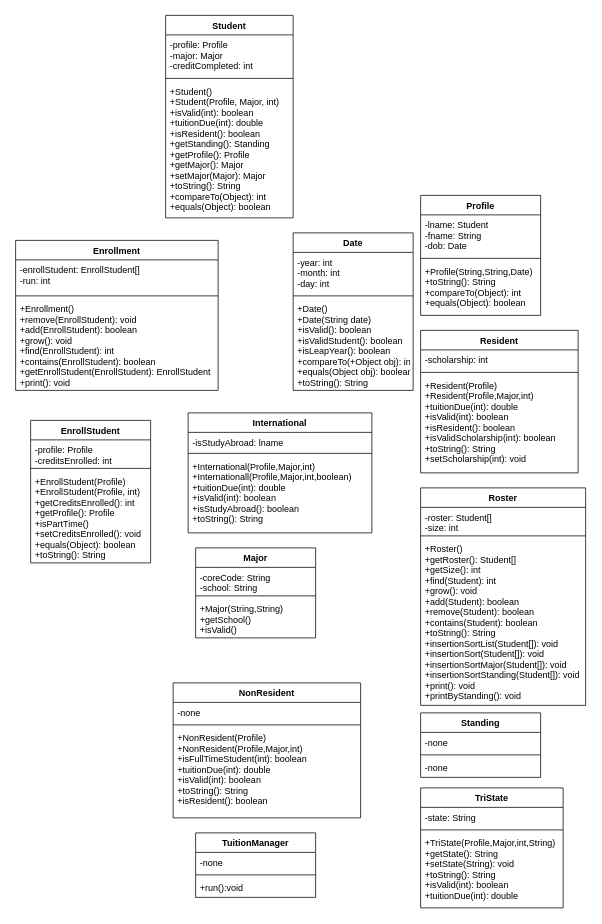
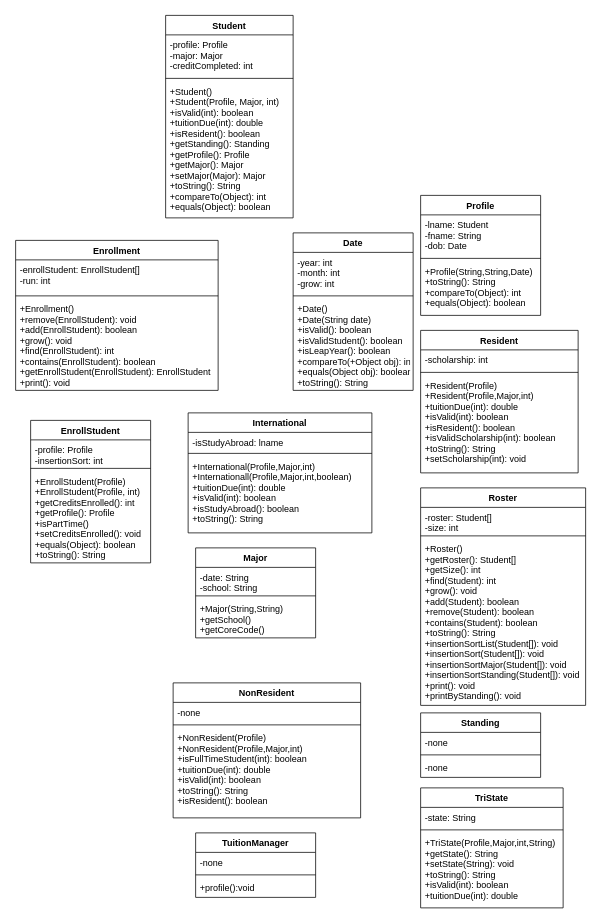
- <mxCell id="43" value="-year: int&#10;-month: int&#10;-day: int&#10;" style="text;strokeColor=none;fillColor=none;align=left;verticalAlign=top;spacingLeft=4;spacingRight=4;overflow=hidden;rotatable=0;points=[[0,0.5],[1,0.5]];portConstraint=eastwest;" vertex="1" parent="42"><mxGeometry y="26" width="160" height="54" as="geometry" /></mxCell>
+ <mxCell id="43" value="-year: int&#10;-month: int&#10;-grow: int&#10;" style="text;strokeColor=none;fillColor=none;align=left;verticalAlign=top;spacingLeft=4;spacingRight=4;overflow=hidden;rotatable=0;points=[[0,0.5],[1,0.5]];portConstraint=eastwest;" vertex="1" parent="42"><mxGeometry y="26" width="160" height="54" as="geometry" /></mxCell>
- <mxCell id="51" value="-profile: Profile&#10;-creditsEnrolled: int&#10;" style="text;strokeColor=none;fillColor=none;align=left;verticalAlign=top;spacingLeft=4;spacingRight=4;overflow=hidden;rotatable=0;points=[[0,0.5],[1,0.5]];portConstraint=eastwest;" vertex="1" parent="50"><mxGeometry y="26" width="160" height="34" as="geometry" /></mxCell>
+ <mxCell id="51" value="-profile: Profile&#10;-insertionSort: int&#10;" style="text;strokeColor=none;fillColor=none;align=left;verticalAlign=top;spacingLeft=4;spacingRight=4;overflow=hidden;rotatable=0;points=[[0,0.5],[1,0.5]];portConstraint=eastwest;" vertex="1" parent="50"><mxGeometry y="26" width="160" height="34" as="geometry" /></mxCell>
- <mxCell id="7" value="-coreCode: String&#10;-school: String&#10;" style="text;strokeColor=none;fillColor=none;align=left;verticalAlign=top;spacingLeft=4;spacingRight=4;overflow=hidden;rotatable=0;points=[[0,0.5],[1,0.5]];portConstraint=eastwest;" vertex="1" parent="6"><mxGeometry y="26" width="160" height="34" as="geometry" /></mxCell>
+ <mxCell id="7" value="-date: String&#10;-school: String&#10;" style="text;strokeColor=none;fillColor=none;align=left;verticalAlign=top;spacingLeft=4;spacingRight=4;overflow=hidden;rotatable=0;points=[[0,0.5],[1,0.5]];portConstraint=eastwest;" vertex="1" parent="6"><mxGeometry y="26" width="160" height="34" as="geometry" /></mxCell>
- <mxCell id="9" value="+Major(String,String)&#10;+getSchool()&#10;+isValid()&#10;" style="text;strokeColor=none;fillColor=none;align=left;verticalAlign=top;spacingLeft=4;spacingRight=4;overflow=hidden;rotatable=0;points=[[0,0.5],[1,0.5]];portConstraint=eastwest;" vertex="1" parent="6"><mxGeometry y="68" width="160" height="52" as="geometry" /></mxCell>
+ <mxCell id="9" value="+Major(String,String)&#10;+getSchool()&#10;+getCoreCode()&#10;" style="text;strokeColor=none;fillColor=none;align=left;verticalAlign=top;spacingLeft=4;spacingRight=4;overflow=hidden;rotatable=0;points=[[0,0.5],[1,0.5]];portConstraint=eastwest;" vertex="1" parent="6"><mxGeometry y="68" width="160" height="52" as="geometry" /></mxCell>
- <mxCell id="37" value="+run():void" style="text;strokeColor=none;fillColor=none;align=left;verticalAlign=top;spacingLeft=4;spacingRight=4;overflow=hidden;rotatable=0;points=[[0,0.5],[1,0.5]];portConstraint=eastwest;" vertex="1" parent="34"><mxGeometry y="60" width="160" height="26" as="geometry" /></mxCell>
+ <mxCell id="37" value="+profile():void" style="text;strokeColor=none;fillColor=none;align=left;verticalAlign=top;spacingLeft=4;spacingRight=4;overflow=hidden;rotatable=0;points=[[0,0.5],[1,0.5]];portConstraint=eastwest;" vertex="1" parent="34"><mxGeometry y="60" width="160" height="26" as="geometry" /></mxCell>
